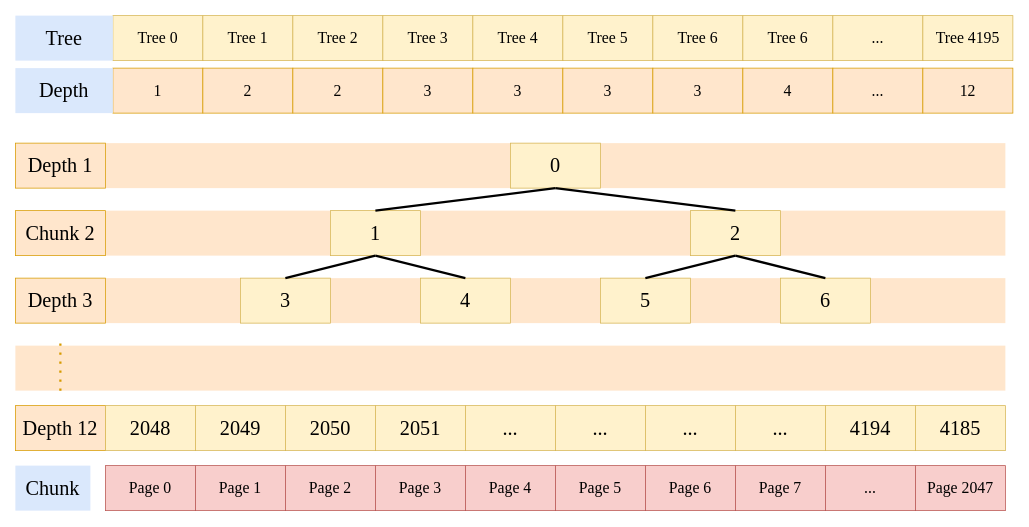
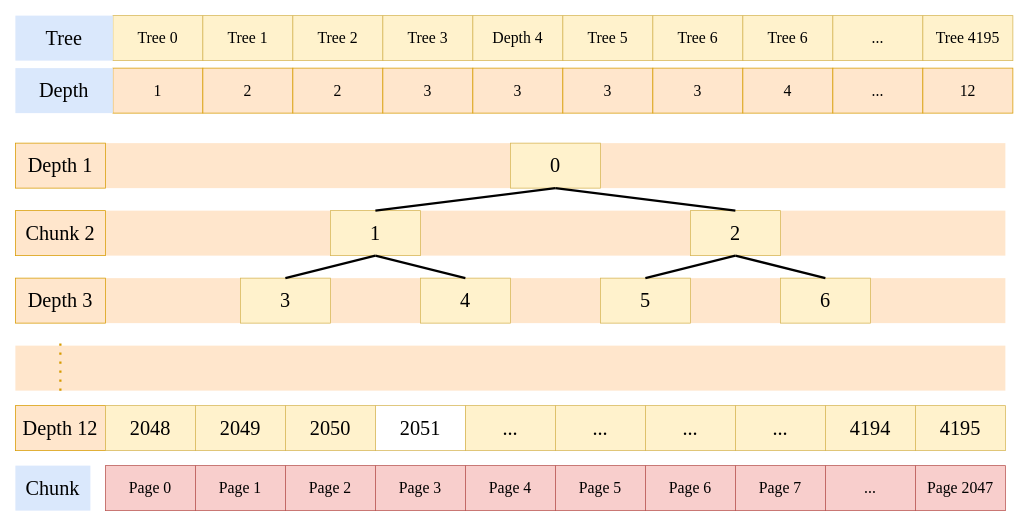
- <mxCell id="32" value="Tree 4" style="rounded=0;whiteSpace=wrap;html=1;fontSize=21;fontFamily=Comic Sans MS;fillColor=#fff2cc;strokeColor=#d6b656;" parent="1" vertex="1"><mxGeometry x="630" y="20" width="120" height="60" as="geometry" /></mxCell>
+ <mxCell id="32" value="Depth 4" style="rounded=0;whiteSpace=wrap;html=1;fontSize=21;fontFamily=Comic Sans MS;fillColor=#fff2cc;strokeColor=#d6b656;" parent="1" vertex="1"><mxGeometry x="630" y="20" width="120" height="60" as="geometry" /></mxCell>
- <mxCell id="49" value="2051" style="rounded=0;whiteSpace=wrap;html=1;fontFamily=Comic Sans MS;fontSize=27;fillColor=#fff2cc;strokeColor=#d6b656;" parent="1" vertex="1"><mxGeometry x="500" y="540" width="120" height="60" as="geometry" /></mxCell>
+ <mxCell id="49" value="2051" style="rounded=0;whiteSpace=wrap;html=1;fontFamily=Comic Sans MS;fontSize=27;fillColor=#ffffff;strokeColor=#d6b656;" parent="1" vertex="1"><mxGeometry x="500" y="540" width="120" height="60" as="geometry" /></mxCell>
- <mxCell id="55" value="4185" style="rounded=0;whiteSpace=wrap;html=1;fontFamily=Comic Sans MS;fontSize=27;fillColor=#fff2cc;strokeColor=#d6b656;" parent="1" vertex="1"><mxGeometry x="1220" y="540" width="120" height="60" as="geometry" /></mxCell>
+ <mxCell id="55" value="4195" style="rounded=0;whiteSpace=wrap;html=1;fontFamily=Comic Sans MS;fontSize=27;fillColor=#fff2cc;strokeColor=#d6b656;" parent="1" vertex="1"><mxGeometry x="1220" y="540" width="120" height="60" as="geometry" /></mxCell>
